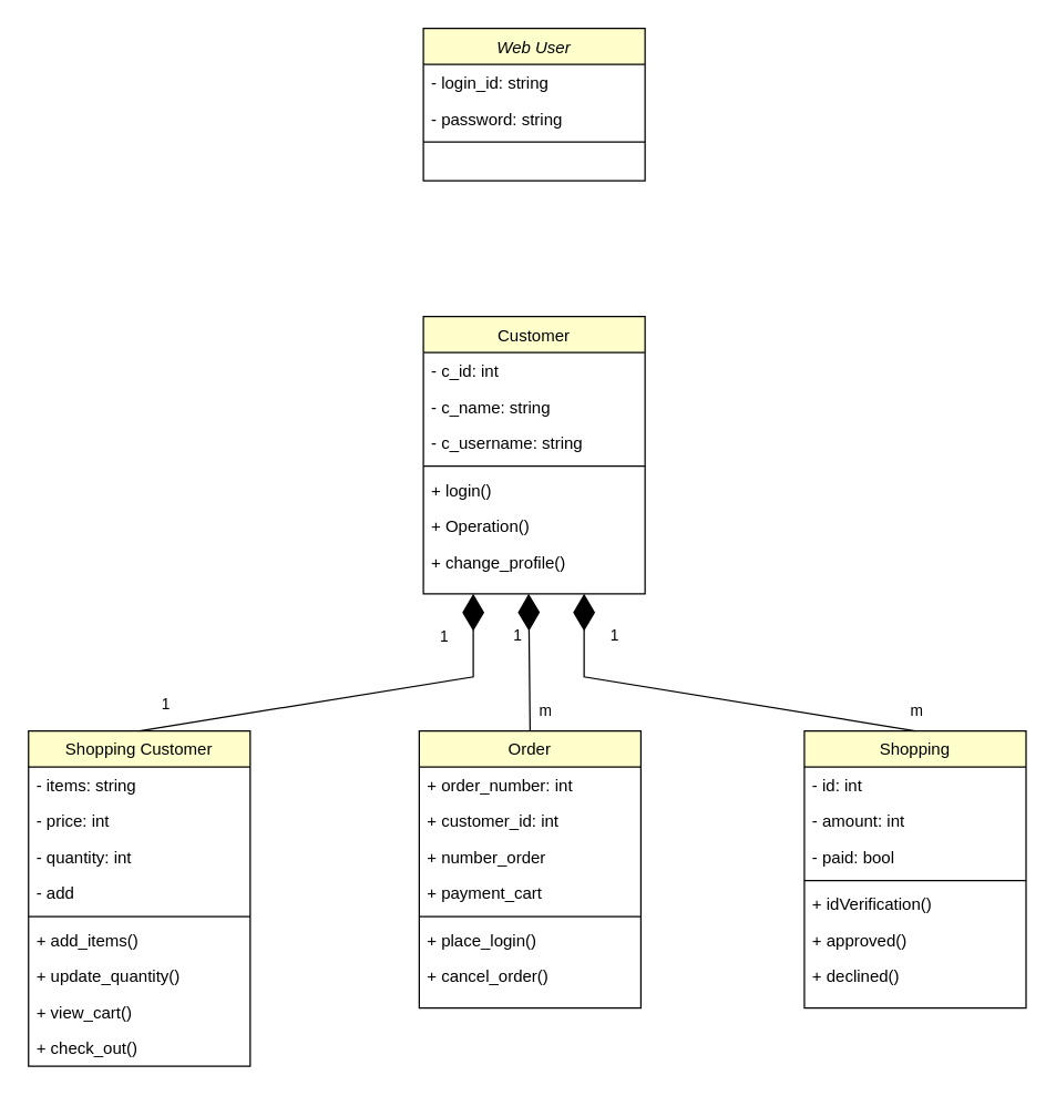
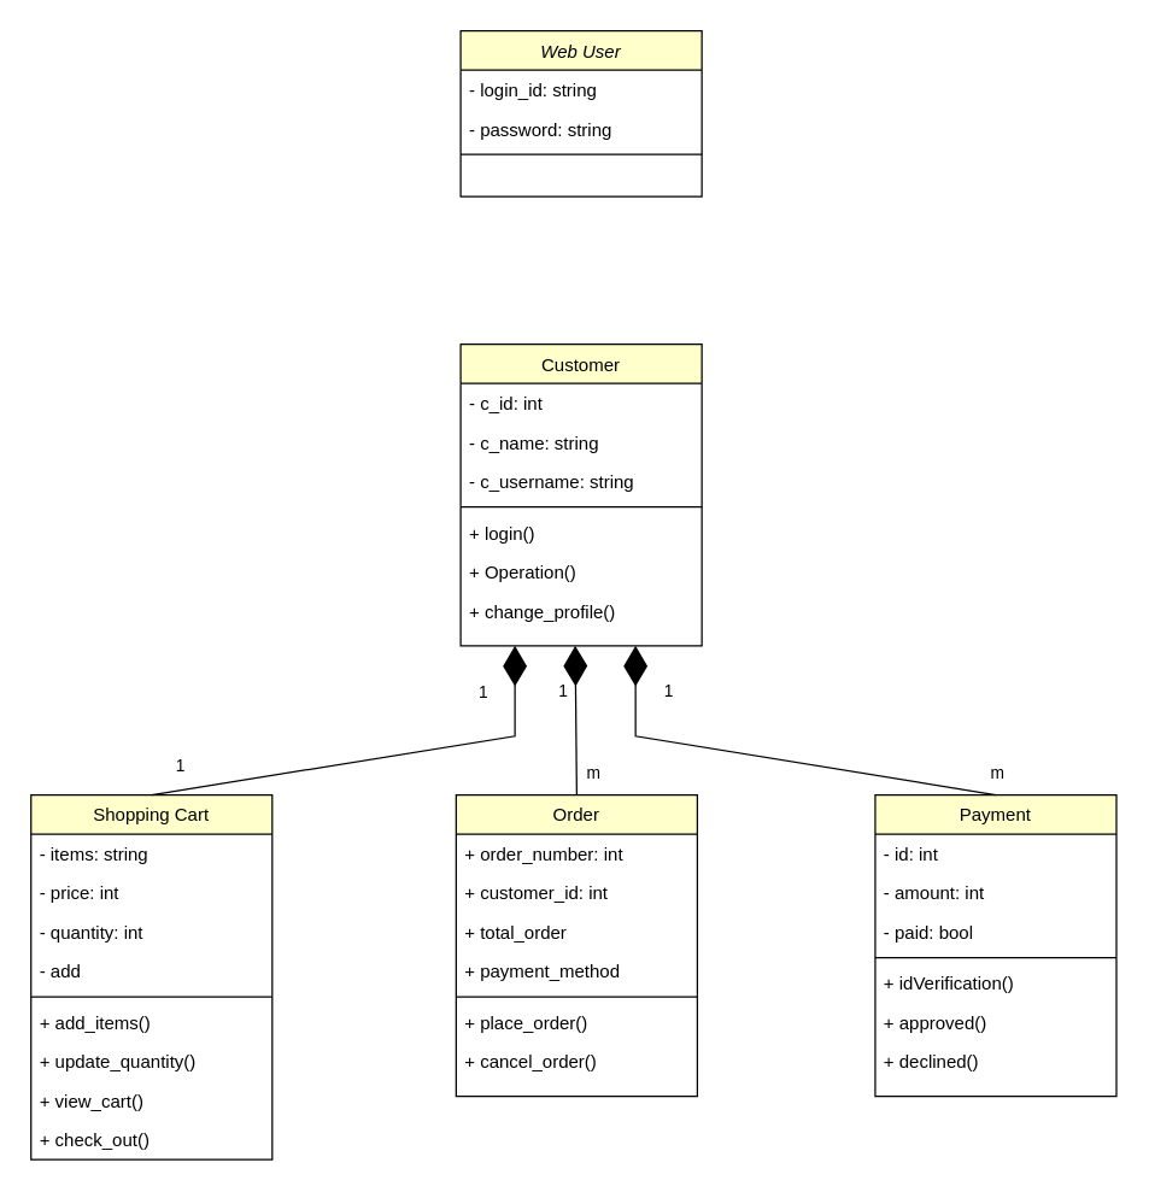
- <mxCell id="6" value="Shopping Customer" style="swimlane;fontStyle=0;align=center;verticalAlign=top;childLayout=stackLayout;horizontal=1;startSize=26;horizontalStack=0;resizeParent=1;resizeLast=0;collapsible=1;marginBottom=0;rounded=0;shadow=0;strokeWidth=1;fillColor=#FFFFCC;" parent="1" vertex="1"><mxGeometry x="20" y="527" width="160" height="242" as="geometry"><mxRectangle x="550" y="140" width="160" height="26" as="alternateBounds" /></mxGeometry></mxCell>
+ <mxCell id="6" value="Shopping Cart" style="swimlane;fontStyle=0;align=center;verticalAlign=top;childLayout=stackLayout;horizontal=1;startSize=26;horizontalStack=0;resizeParent=1;resizeLast=0;collapsible=1;marginBottom=0;rounded=0;shadow=0;strokeWidth=1;fillColor=#FFFFCC;" parent="1" vertex="1"><mxGeometry x="20" y="527" width="160" height="242" as="geometry"><mxRectangle x="550" y="140" width="160" height="26" as="alternateBounds" /></mxGeometry></mxCell>
- <mxCell id="32" value="Shopping" style="swimlane;fontStyle=0;align=center;verticalAlign=top;childLayout=stackLayout;horizontal=1;startSize=26;horizontalStack=0;resizeParent=1;resizeLast=0;collapsible=1;marginBottom=0;rounded=0;shadow=0;strokeWidth=1;fillColor=#FFFFCC;" vertex="1" parent="1"><mxGeometry x="580" y="527" width="160" height="200" as="geometry"><mxRectangle x="550" y="140" width="160" height="26" as="alternateBounds" /></mxGeometry></mxCell>
+ <mxCell id="32" value="Payment" style="swimlane;fontStyle=0;align=center;verticalAlign=top;childLayout=stackLayout;horizontal=1;startSize=26;horizontalStack=0;resizeParent=1;resizeLast=0;collapsible=1;marginBottom=0;rounded=0;shadow=0;strokeWidth=1;fillColor=#FFFFCC;" vertex="1" parent="1"><mxGeometry x="580" y="527" width="160" height="200" as="geometry"><mxRectangle x="550" y="140" width="160" height="26" as="alternateBounds" /></mxGeometry></mxCell>
- <mxCell id="19" value="+ number_order" style="text;align=left;verticalAlign=top;spacingLeft=4;spacingRight=4;overflow=hidden;rotatable=0;points=[[0,0.5],[1,0.5]];portConstraint=eastwest;rounded=0;shadow=0;html=0;" vertex="1" parent="16"><mxGeometry y="78" width="160" height="26" as="geometry" /></mxCell>
+ <mxCell id="19" value="+ total_order" style="text;align=left;verticalAlign=top;spacingLeft=4;spacingRight=4;overflow=hidden;rotatable=0;points=[[0,0.5],[1,0.5]];portConstraint=eastwest;rounded=0;shadow=0;html=0;" vertex="1" parent="16"><mxGeometry y="78" width="160" height="26" as="geometry" /></mxCell>
- <mxCell id="20" value="+ payment_cart" style="text;align=left;verticalAlign=top;spacingLeft=4;spacingRight=4;overflow=hidden;rotatable=0;points=[[0,0.5],[1,0.5]];portConstraint=eastwest;rounded=0;shadow=0;html=0;" vertex="1" parent="16"><mxGeometry y="104" width="160" height="26" as="geometry" /></mxCell>
+ <mxCell id="20" value="+ payment_method" style="text;align=left;verticalAlign=top;spacingLeft=4;spacingRight=4;overflow=hidden;rotatable=0;points=[[0,0.5],[1,0.5]];portConstraint=eastwest;rounded=0;shadow=0;html=0;" vertex="1" parent="16"><mxGeometry y="104" width="160" height="26" as="geometry" /></mxCell>
- <mxCell id="22" value="+ place_login()" style="text;align=left;verticalAlign=top;spacingLeft=4;spacingRight=4;overflow=hidden;rotatable=0;points=[[0,0.5],[1,0.5]];portConstraint=eastwest;rounded=0;shadow=0;html=0;" vertex="1" parent="16"><mxGeometry y="138" width="160" height="26" as="geometry" /></mxCell>
+ <mxCell id="22" value="+ place_order()" style="text;align=left;verticalAlign=top;spacingLeft=4;spacingRight=4;overflow=hidden;rotatable=0;points=[[0,0.5],[1,0.5]];portConstraint=eastwest;rounded=0;shadow=0;html=0;" vertex="1" parent="16"><mxGeometry y="138" width="160" height="26" as="geometry" /></mxCell>
